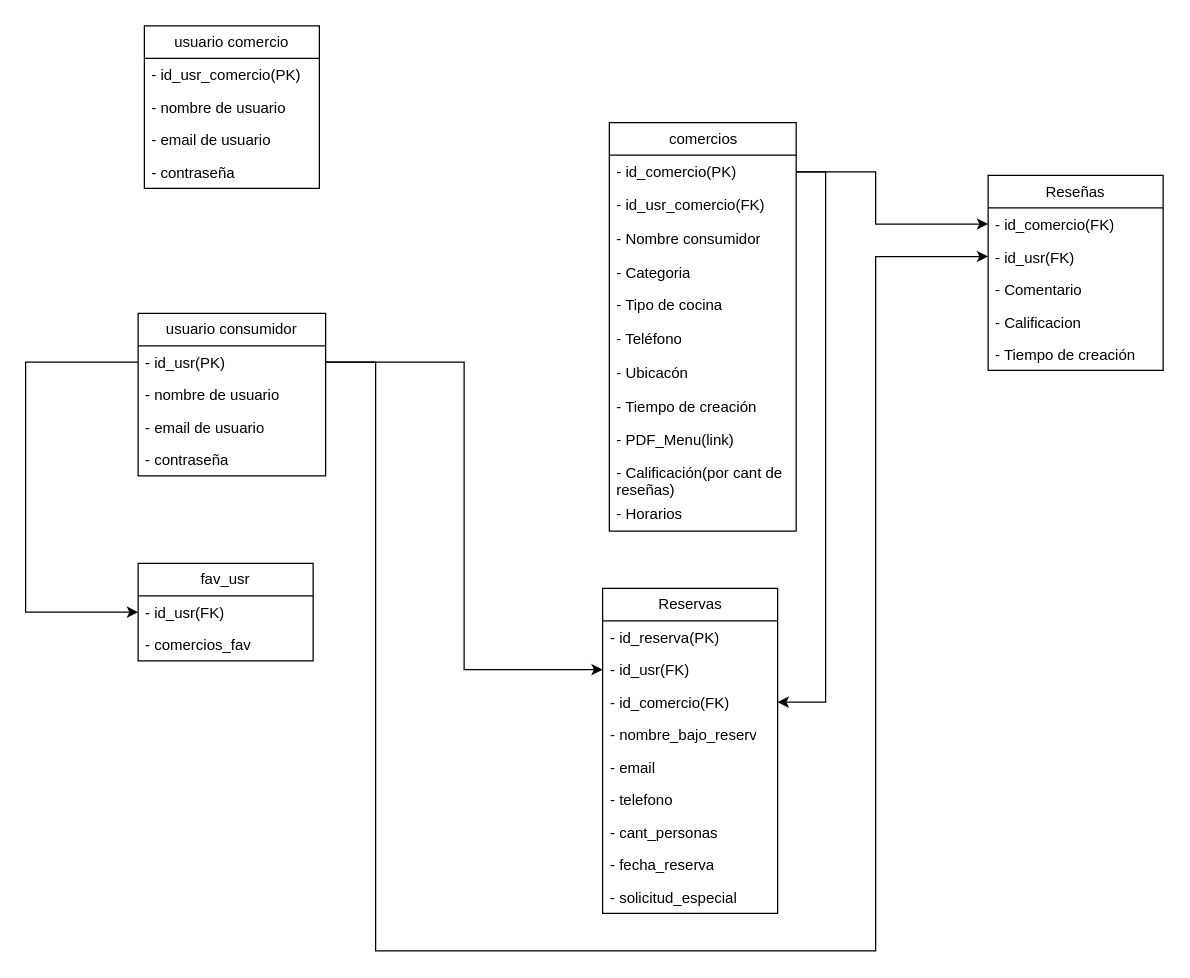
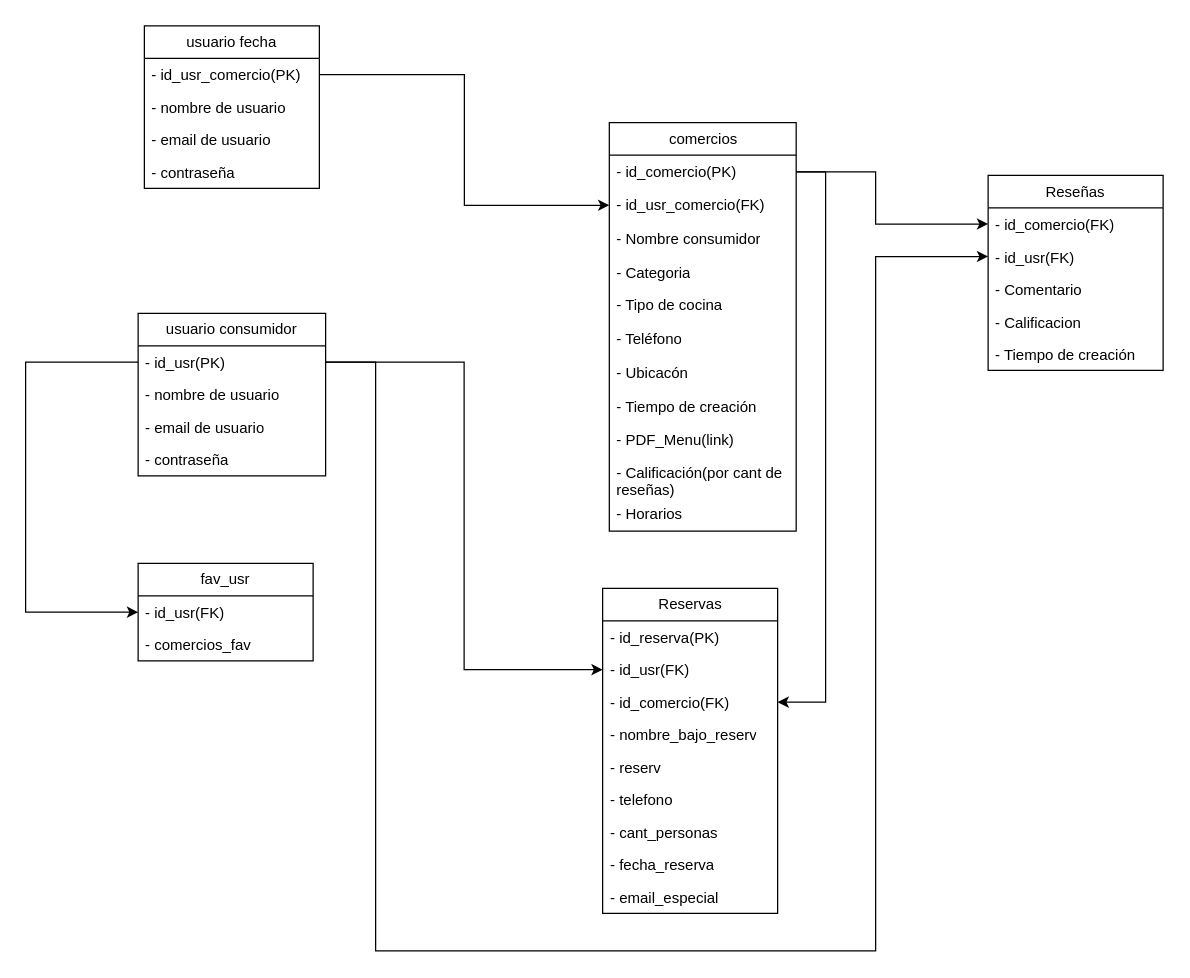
- <mxCell id="38" value="usuario comercio" style="swimlane;fontStyle=0;childLayout=stackLayout;horizontal=1;startSize=26;fillColor=none;horizontalStack=0;resizeParent=1;resizeParentMax=0;resizeLast=0;collapsible=1;marginBottom=0;whiteSpace=wrap;html=1;" parent="1" vertex="1"><mxGeometry x="115" y="20" width="140" height="130" as="geometry" /></mxCell>
+ <mxCell id="38" value="usuario fecha" style="swimlane;fontStyle=0;childLayout=stackLayout;horizontal=1;startSize=26;fillColor=none;horizontalStack=0;resizeParent=1;resizeParentMax=0;resizeLast=0;collapsible=1;marginBottom=0;whiteSpace=wrap;html=1;" parent="1" vertex="1"><mxGeometry x="115" y="20" width="140" height="130" as="geometry" /></mxCell>
+ <mxCell id="43" style="edgeStyle=orthogonalEdgeStyle;rounded=0;orthogonalLoop=1;jettySize=auto;html=1;exitX=1;exitY=0.5;exitDx=0;exitDy=0;entryX=0;entryY=0.5;entryDx=0;entryDy=0;" parent="1" source="39" target="21" edge="1"><mxGeometry relative="1" as="geometry" /></mxCell>
- <mxCell id="7" value="- email" style="text;strokeColor=none;fillColor=none;align=left;verticalAlign=top;spacingLeft=4;spacingRight=4;overflow=hidden;rotatable=0;points=[[0,0.5],[1,0.5]];portConstraint=eastwest;whiteSpace=wrap;html=1;" parent="2" vertex="1"><mxGeometry y="130" width="140" height="26" as="geometry" /></mxCell>
+ <mxCell id="7" value="- reserv" style="text;strokeColor=none;fillColor=none;align=left;verticalAlign=top;spacingLeft=4;spacingRight=4;overflow=hidden;rotatable=0;points=[[0,0.5],[1,0.5]];portConstraint=eastwest;whiteSpace=wrap;html=1;" parent="2" vertex="1"><mxGeometry y="130" width="140" height="26" as="geometry" /></mxCell>
- <mxCell id="11" value="- solicitud_especial" style="text;strokeColor=none;fillColor=none;align=left;verticalAlign=top;spacingLeft=4;spacingRight=4;overflow=hidden;rotatable=0;points=[[0,0.5],[1,0.5]];portConstraint=eastwest;whiteSpace=wrap;html=1;" parent="2" vertex="1"><mxGeometry y="234" width="140" height="26" as="geometry" /></mxCell>
+ <mxCell id="11" value="- email_especial" style="text;strokeColor=none;fillColor=none;align=left;verticalAlign=top;spacingLeft=4;spacingRight=4;overflow=hidden;rotatable=0;points=[[0,0.5],[1,0.5]];portConstraint=eastwest;whiteSpace=wrap;html=1;" parent="2" vertex="1"><mxGeometry y="234" width="140" height="26" as="geometry" /></mxCell>
